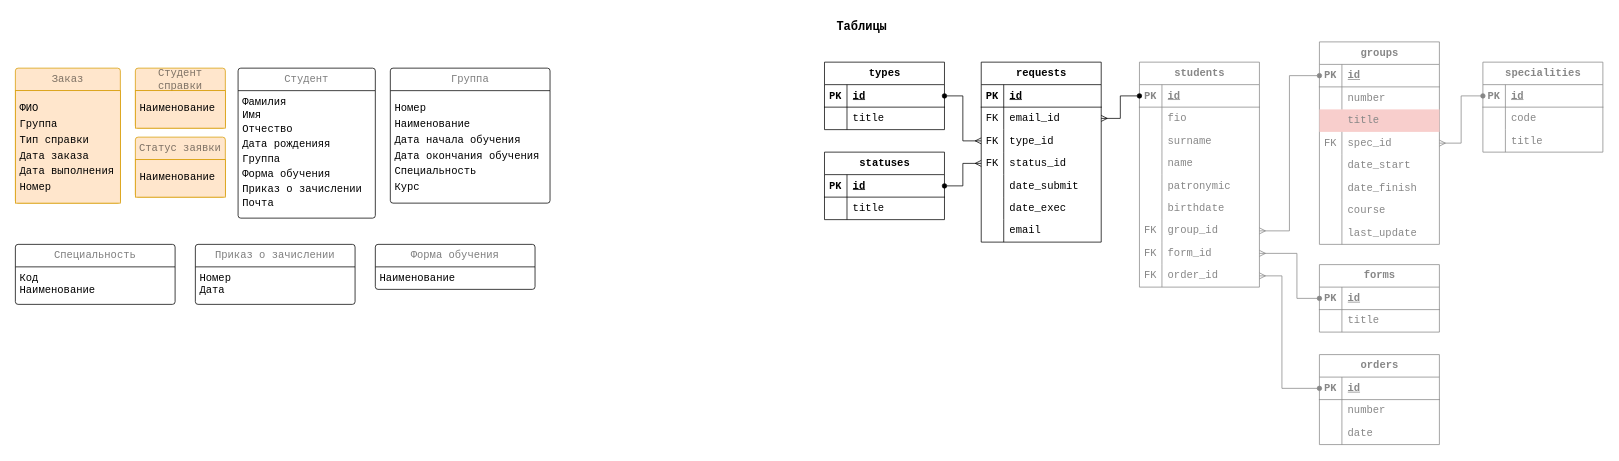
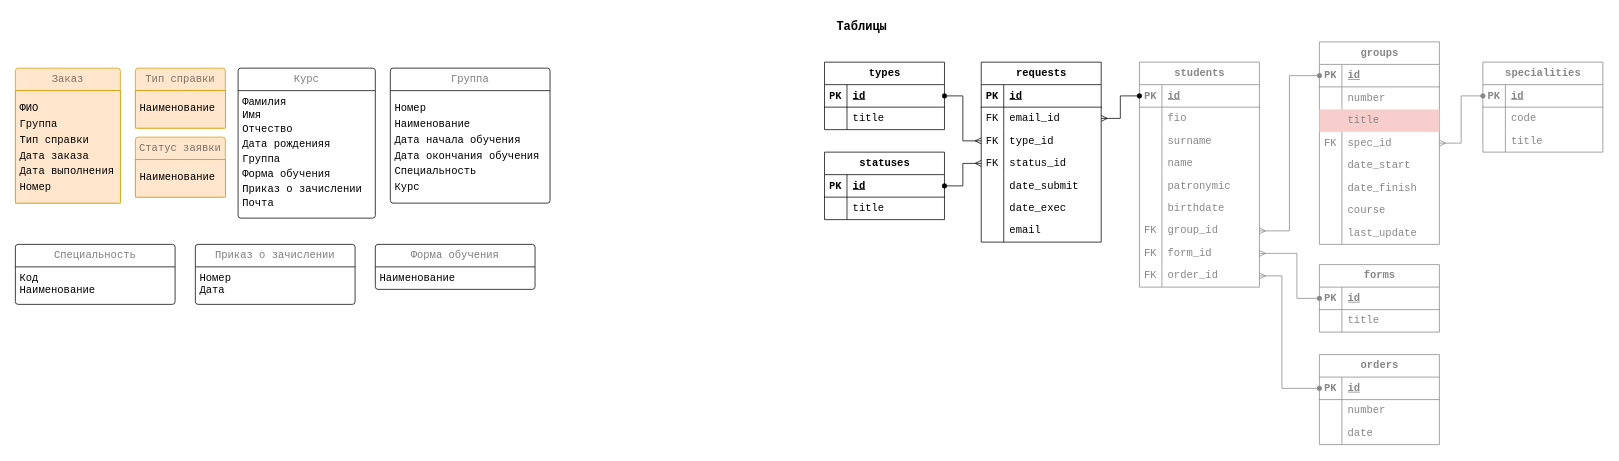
- <mxCell id="26" value="Студент справки" style="swimlane;childLayout=stackLayout;horizontal=1;startSize=30;horizontalStack=0;rounded=1;fontSize=14;fontStyle=0;strokeWidth=1;resizeParent=0;resizeLast=1;shadow=0;dashed=0;align=center;arcSize=4;whiteSpace=wrap;html=1;fontFamily=Courier New;labelBorderColor=none;textOpacity=50;fillColor=#ffe6cc;strokeColor=#d79b00;" parent="1" vertex="1"><mxGeometry x="180" y="90" width="120" height="80" as="geometry"><mxRectangle x="370" y="60" width="80" height="50" as="alternateBounds" /></mxGeometry></mxCell>
+ <mxCell id="26" value="Тип справки" style="swimlane;childLayout=stackLayout;horizontal=1;startSize=30;horizontalStack=0;rounded=1;fontSize=14;fontStyle=0;strokeWidth=1;resizeParent=0;resizeLast=1;shadow=0;dashed=0;align=center;arcSize=4;whiteSpace=wrap;html=1;fontFamily=Courier New;labelBorderColor=none;textOpacity=50;fillColor=#ffe6cc;strokeColor=#d79b00;" parent="1" vertex="1"><mxGeometry x="180" y="90" width="120" height="80" as="geometry"><mxRectangle x="370" y="60" width="80" height="50" as="alternateBounds" /></mxGeometry></mxCell>
- <mxCell id="32" value="Студент" style="swimlane;childLayout=stackLayout;horizontal=1;startSize=30;horizontalStack=0;rounded=1;fontSize=14;fontStyle=0;strokeWidth=1;resizeParent=0;resizeLast=1;shadow=0;dashed=0;align=center;arcSize=4;whiteSpace=wrap;html=1;fontFamily=Courier New;labelBorderColor=none;textOpacity=50;" parent="1" vertex="1"><mxGeometry x="317" y="90" width="183" height="200" as="geometry"><mxRectangle x="370" y="60" width="80" height="50" as="alternateBounds" /></mxGeometry></mxCell>
+ <mxCell id="32" value="Курс" style="swimlane;childLayout=stackLayout;horizontal=1;startSize=30;horizontalStack=0;rounded=1;fontSize=14;fontStyle=0;strokeWidth=1;resizeParent=0;resizeLast=1;shadow=0;dashed=0;align=center;arcSize=4;whiteSpace=wrap;html=1;fontFamily=Courier New;labelBorderColor=none;textOpacity=50;" parent="1" vertex="1"><mxGeometry x="317" y="90" width="183" height="200" as="geometry"><mxRectangle x="370" y="60" width="80" height="50" as="alternateBounds" /></mxGeometry></mxCell>
